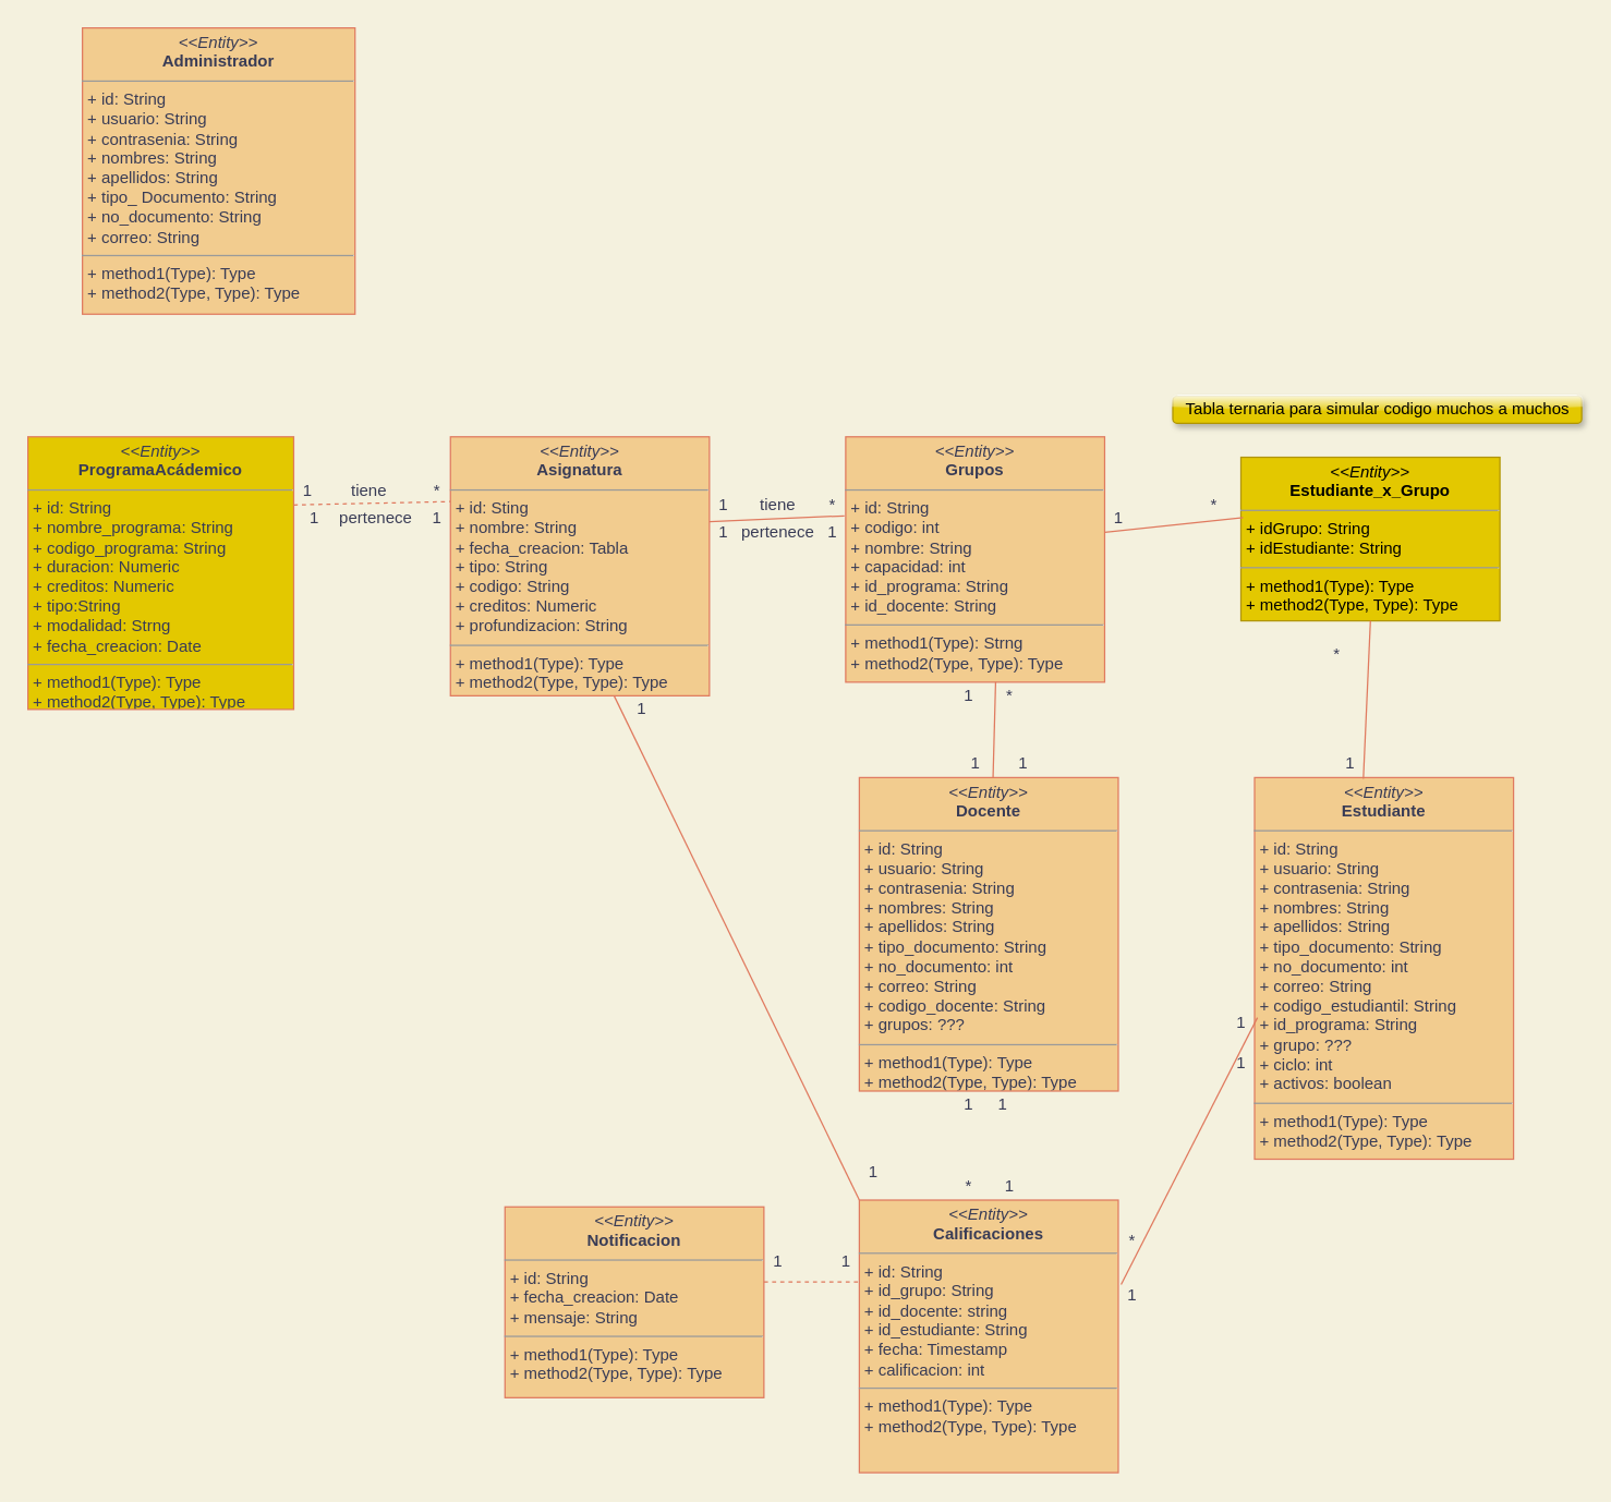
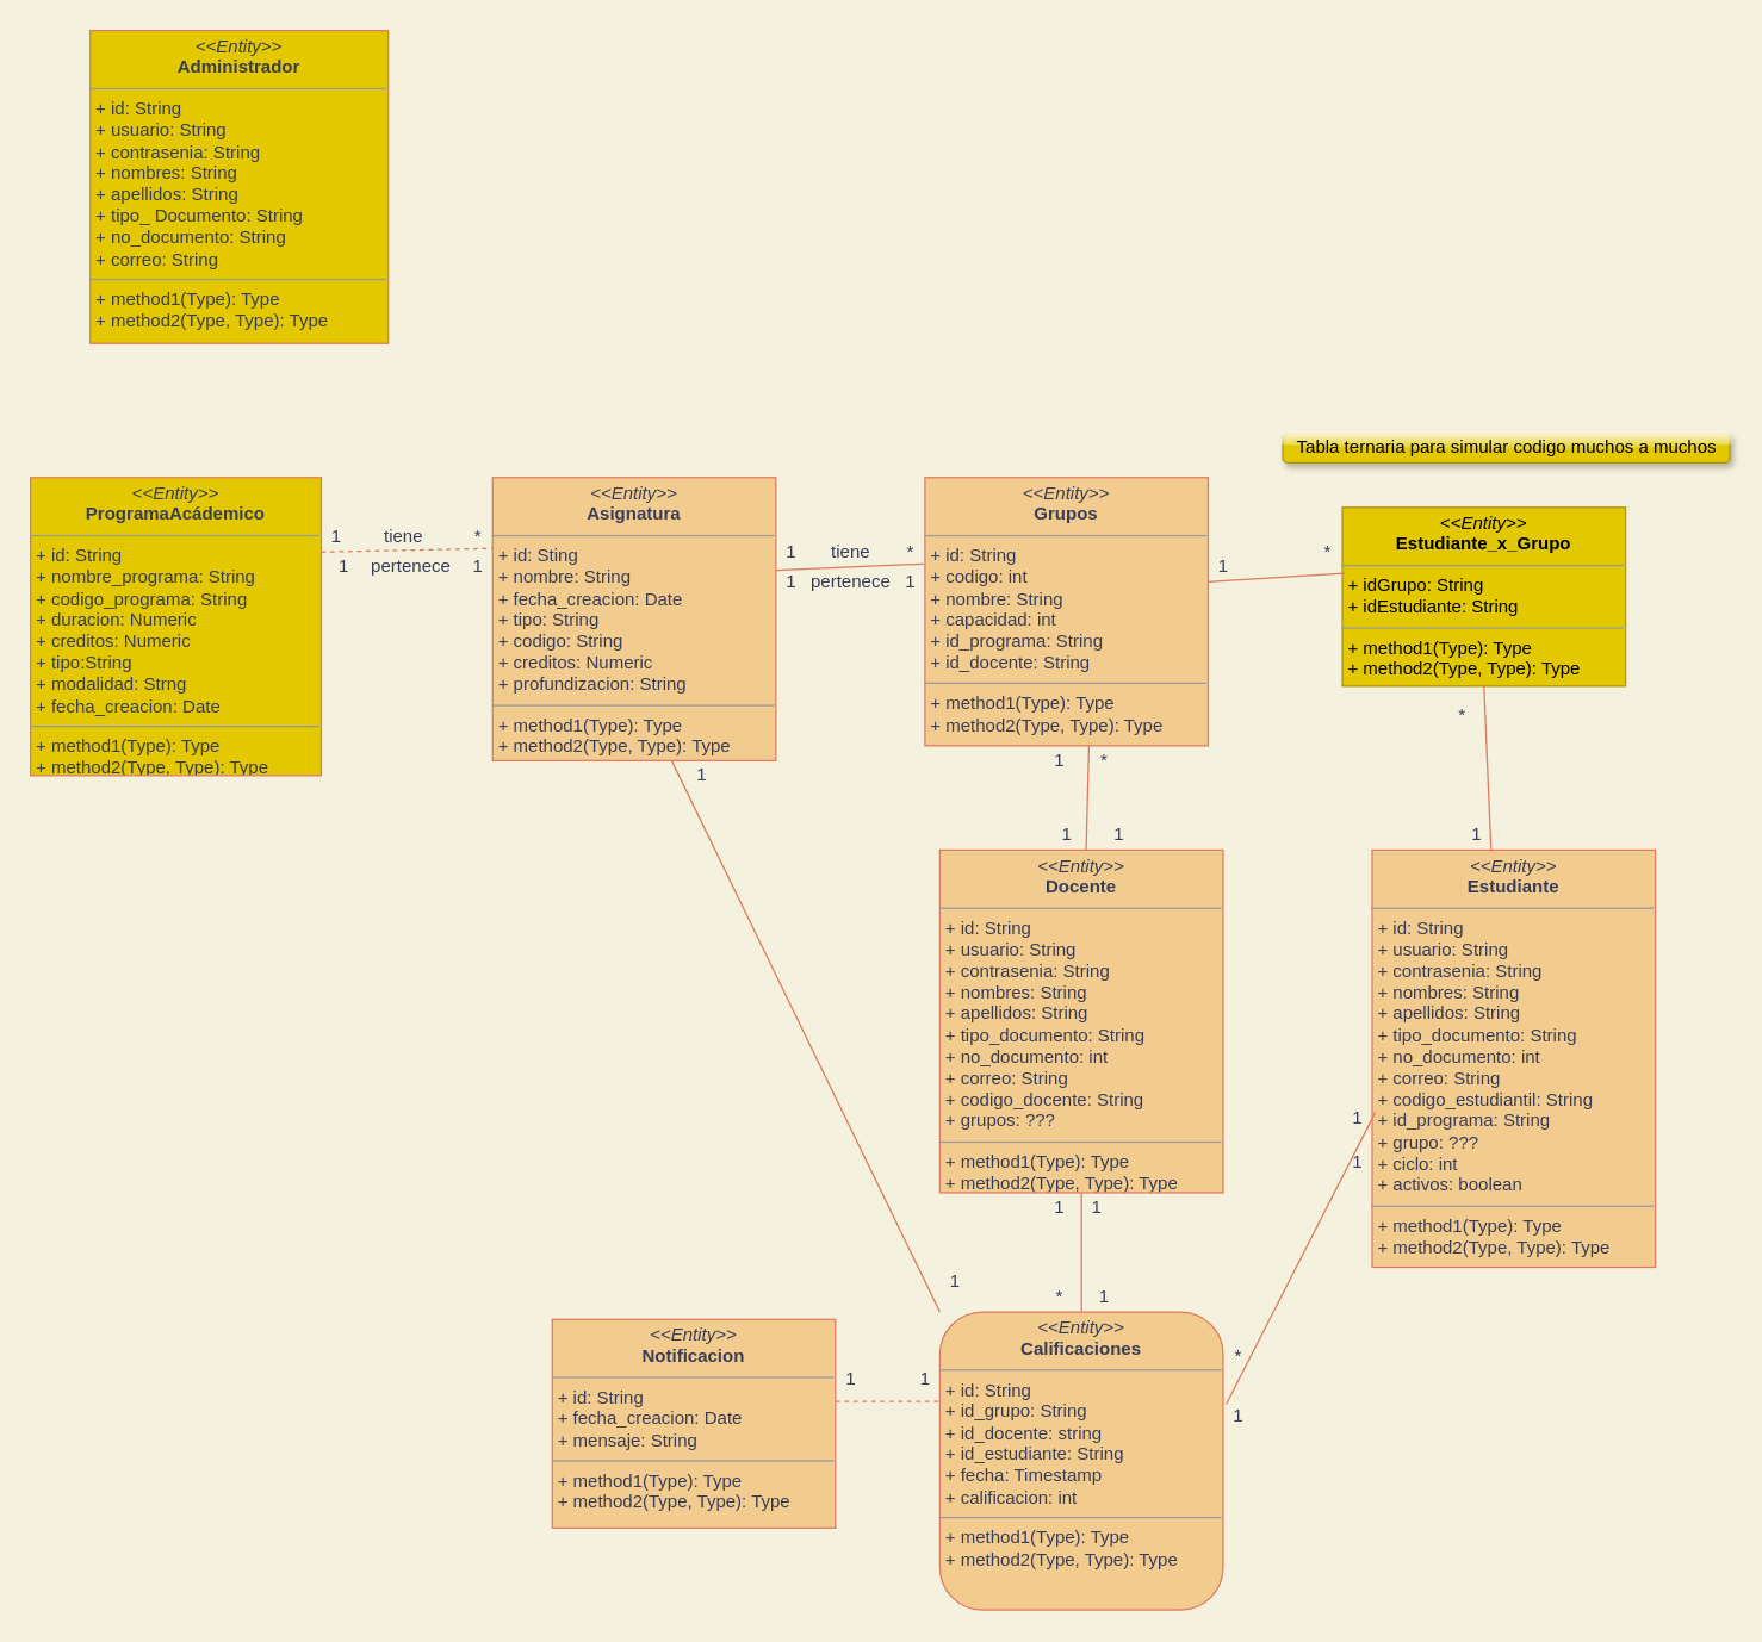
- <mxCell id="2" value="&lt;p style=&quot;margin: 0px ; margin-top: 4px ; text-align: center&quot;&gt;&lt;i&gt;&amp;lt;&amp;lt;Entity&amp;gt;&amp;gt;&lt;/i&gt;&lt;br&gt;&lt;b&gt;Administrador&lt;/b&gt;&lt;/p&gt;&lt;hr size=&quot;1&quot;&gt;&lt;p style=&quot;margin: 0px ; margin-left: 4px&quot;&gt;+ id: String&lt;br&gt;+ usuario: String&lt;/p&gt;&lt;p style=&quot;margin: 0px ; margin-left: 4px&quot;&gt;+ contrasenia: String&lt;/p&gt;&lt;p style=&quot;margin: 0px ; margin-left: 4px&quot;&gt;+ nombres: String&lt;/p&gt;&lt;p style=&quot;margin: 0px ; margin-left: 4px&quot;&gt;+ apellidos: String&lt;/p&gt;&lt;p style=&quot;margin: 0px ; margin-left: 4px&quot;&gt;+ tipo_ Documento: String&lt;/p&gt;&lt;p style=&quot;margin: 0px ; margin-left: 4px&quot;&gt;+ no_documento: String&lt;/p&gt;&lt;p style=&quot;margin: 0px ; margin-left: 4px&quot;&gt;+ correo: String&lt;/p&gt;&lt;hr size=&quot;1&quot;&gt;&lt;p style=&quot;margin: 0px ; margin-left: 4px&quot;&gt;+ method1(Type): Type&lt;br&gt;+ method2(Type, Type): Type&lt;/p&gt;" style="verticalAlign=top;align=left;overflow=fill;fontSize=12;fontFamily=Helvetica;html=1;fillColor=#F2CC8F;strokeColor=#E07A5F;fontColor=#393C56;" parent="1" vertex="1"><mxGeometry x="60" y="20" width="200" height="210" as="geometry" /></mxCell>
+ <mxCell id="2" value="&lt;p style=&quot;margin: 0px ; margin-top: 4px ; text-align: center&quot;&gt;&lt;i&gt;&amp;lt;&amp;lt;Entity&amp;gt;&amp;gt;&lt;/i&gt;&lt;br&gt;&lt;b&gt;Administrador&lt;/b&gt;&lt;/p&gt;&lt;hr size=&quot;1&quot;&gt;&lt;p style=&quot;margin: 0px ; margin-left: 4px&quot;&gt;+ id: String&lt;br&gt;+ usuario: String&lt;/p&gt;&lt;p style=&quot;margin: 0px ; margin-left: 4px&quot;&gt;+ contrasenia: String&lt;/p&gt;&lt;p style=&quot;margin: 0px ; margin-left: 4px&quot;&gt;+ nombres: String&lt;/p&gt;&lt;p style=&quot;margin: 0px ; margin-left: 4px&quot;&gt;+ apellidos: String&lt;/p&gt;&lt;p style=&quot;margin: 0px ; margin-left: 4px&quot;&gt;+ tipo_ Documento: String&lt;/p&gt;&lt;p style=&quot;margin: 0px ; margin-left: 4px&quot;&gt;+ no_documento: String&lt;/p&gt;&lt;p style=&quot;margin: 0px ; margin-left: 4px&quot;&gt;+ correo: String&lt;/p&gt;&lt;hr size=&quot;1&quot;&gt;&lt;p style=&quot;margin: 0px ; margin-left: 4px&quot;&gt;+ method1(Type): Type&lt;br&gt;+ method2(Type, Type): Type&lt;/p&gt;" style="verticalAlign=top;align=left;overflow=fill;fontSize=12;fontFamily=Helvetica;html=1;fillColor=#e3c800;strokeColor=#E07A5F;fontColor=#393C56;" parent="1" vertex="1"><mxGeometry x="60" y="20" width="200" height="210" as="geometry" /></mxCell>
- <mxCell id="6" value="&lt;p style=&quot;margin: 0px ; margin-top: 4px ; text-align: center&quot;&gt;&lt;i&gt;&amp;lt;&amp;lt;&lt;/i&gt;&lt;i&gt;Entity&lt;/i&gt;&lt;i&gt;&amp;gt;&amp;gt;&lt;/i&gt;&lt;br&gt;&lt;b&gt;Grupos&lt;/b&gt;&lt;/p&gt;&lt;hr size=&quot;1&quot;&gt;&lt;p style=&quot;margin: 0px ; margin-left: 4px&quot;&gt;&lt;span style=&quot;text-align: center&quot;&gt;+ id: String&lt;/span&gt;&lt;br style=&quot;text-align: center&quot;&gt;&lt;span style=&quot;text-align: center&quot;&gt;+ codigo: int&lt;/span&gt;&lt;br style=&quot;text-align: center&quot;&gt;&lt;span style=&quot;text-align: center&quot;&gt;+ nombre: String&lt;/span&gt;&lt;br style=&quot;text-align: center&quot;&gt;&lt;span style=&quot;text-align: center&quot;&gt;+ capacidad: int&lt;/span&gt;&lt;br style=&quot;text-align: center&quot;&gt;&lt;span style=&quot;text-align: center&quot;&gt;+ id_programa: String&lt;/span&gt;&lt;br style=&quot;text-align: center&quot;&gt;&lt;span style=&quot;text-align: center&quot;&gt;+ id_docente: String&lt;/span&gt;&lt;br&gt;&lt;/p&gt;&lt;hr size=&quot;1&quot;&gt;&lt;p style=&quot;margin: 0px ; margin-left: 4px&quot;&gt;+ method1(Type): Strng&lt;br&gt;+ method2(Type, Type): Type&lt;/p&gt;" style="verticalAlign=top;align=left;overflow=fill;fontSize=12;fontFamily=Helvetica;html=1;fillColor=#F2CC8F;strokeColor=#E07A5F;fontColor=#393C56;" parent="1" vertex="1"><mxGeometry x="620" y="320" width="190" height="180" as="geometry" /></mxCell>
+ <mxCell id="6" value="&lt;p style=&quot;margin: 0px ; margin-top: 4px ; text-align: center&quot;&gt;&lt;i&gt;&amp;lt;&amp;lt;&lt;/i&gt;&lt;i&gt;Entity&lt;/i&gt;&lt;i&gt;&amp;gt;&amp;gt;&lt;/i&gt;&lt;br&gt;&lt;b&gt;Grupos&lt;/b&gt;&lt;/p&gt;&lt;hr size=&quot;1&quot;&gt;&lt;p style=&quot;margin: 0px ; margin-left: 4px&quot;&gt;&lt;span style=&quot;text-align: center&quot;&gt;+ id: String&lt;/span&gt;&lt;br style=&quot;text-align: center&quot;&gt;&lt;span style=&quot;text-align: center&quot;&gt;+ codigo: int&lt;/span&gt;&lt;br style=&quot;text-align: center&quot;&gt;&lt;span style=&quot;text-align: center&quot;&gt;+ nombre: String&lt;/span&gt;&lt;br style=&quot;text-align: center&quot;&gt;&lt;span style=&quot;text-align: center&quot;&gt;+ capacidad: int&lt;/span&gt;&lt;br style=&quot;text-align: center&quot;&gt;&lt;span style=&quot;text-align: center&quot;&gt;+ id_programa: String&lt;/span&gt;&lt;br style=&quot;text-align: center&quot;&gt;&lt;span style=&quot;text-align: center&quot;&gt;+ id_docente: String&lt;/span&gt;&lt;br&gt;&lt;/p&gt;&lt;hr size=&quot;1&quot;&gt;&lt;p style=&quot;margin: 0px ; margin-left: 4px&quot;&gt;+ method1(Type): Type&lt;br&gt;+ method2(Type, Type): Type&lt;/p&gt;" style="verticalAlign=top;align=left;overflow=fill;fontSize=12;fontFamily=Helvetica;html=1;fillColor=#F2CC8F;strokeColor=#E07A5F;fontColor=#393C56;" parent="1" vertex="1"><mxGeometry x="620" y="320" width="190" height="180" as="geometry" /></mxCell>
- <mxCell id="29" value="&lt;p style=&quot;margin: 0px ; margin-top: 4px ; text-align: center&quot;&gt;&lt;i&gt;&amp;lt;&amp;lt;Entity&amp;gt;&amp;gt;&lt;/i&gt;&lt;br&gt;&lt;b&gt;Estudiante_x_Grupo&lt;/b&gt;&lt;/p&gt;&lt;hr size=&quot;1&quot;&gt;&lt;p style=&quot;margin: 0px ; margin-left: 4px&quot;&gt;&lt;span style=&quot;text-align: center&quot;&gt;+ idGrupo: String&lt;/span&gt;&lt;br style=&quot;text-align: center&quot;&gt;&lt;span style=&quot;text-align: center&quot;&gt;+ idEstudiante: String&lt;/span&gt;&lt;br&gt;&lt;/p&gt;&lt;hr size=&quot;1&quot;&gt;&lt;p style=&quot;margin: 0px ; margin-left: 4px&quot;&gt;+ method1(Type): Type&lt;br&gt;+ method2(Type, Type): Type&lt;/p&gt;" style="verticalAlign=top;align=left;overflow=fill;fontSize=12;fontFamily=Helvetica;html=1;fillColor=#e3c800;strokeColor=#B09500;fontColor=#000000;rounded=0;shadow=0;sketch=0;glass=0;" vertex="1" parent="1"><mxGeometry x="910" y="335" width="190" height="120" as="geometry" /></mxCell>
+ <mxCell id="29" value="&lt;p style=&quot;margin: 0px ; margin-top: 4px ; text-align: center&quot;&gt;&lt;i&gt;&amp;lt;&amp;lt;Entity&amp;gt;&amp;gt;&lt;/i&gt;&lt;br&gt;&lt;b&gt;Estudiante_x_Grupo&lt;/b&gt;&lt;/p&gt;&lt;hr size=&quot;1&quot;&gt;&lt;p style=&quot;margin: 0px ; margin-left: 4px&quot;&gt;&lt;span style=&quot;text-align: center&quot;&gt;+ idGrupo: String&lt;/span&gt;&lt;br style=&quot;text-align: center&quot;&gt;&lt;span style=&quot;text-align: center&quot;&gt;+ idEstudiante: String&lt;/span&gt;&lt;br&gt;&lt;/p&gt;&lt;hr size=&quot;1&quot;&gt;&lt;p style=&quot;margin: 0px ; margin-left: 4px&quot;&gt;+ method1(Type): Type&lt;br&gt;+ method2(Type, Type): Type&lt;/p&gt;" style="verticalAlign=top;align=left;overflow=fill;fontSize=12;fontFamily=Helvetica;html=1;fillColor=#e3c800;strokeColor=#B09500;fontColor=#000000;rounded=0;shadow=0;sketch=0;glass=0;" vertex="1" parent="1"><mxGeometry x="900" y="340" width="190" height="120" as="geometry" /></mxCell>
- <mxCell id="9" value="&lt;p style=&quot;margin: 0px ; margin-top: 4px ; text-align: center&quot;&gt;&lt;i&gt;&amp;lt;&amp;lt;Entity&amp;gt;&amp;gt;&lt;/i&gt;&lt;br&gt;&lt;b&gt;Asignatura&lt;/b&gt;&lt;/p&gt;&lt;hr size=&quot;1&quot;&gt;&lt;p style=&quot;margin: 0px ; margin-left: 4px&quot;&gt;+ id: Sting&lt;br&gt;+ nombre: String&lt;/p&gt;&lt;p style=&quot;margin: 0px ; margin-left: 4px&quot;&gt;+ fecha_creacion: Tabla&lt;/p&gt;&lt;p style=&quot;margin: 0px ; margin-left: 4px&quot;&gt;+ tipo: String&lt;/p&gt;&lt;p style=&quot;margin: 0px ; margin-left: 4px&quot;&gt;+ codigo: String&lt;/p&gt;&lt;p style=&quot;margin: 0px ; margin-left: 4px&quot;&gt;+ creditos: Numeric&lt;/p&gt;&lt;p style=&quot;margin: 0px ; margin-left: 4px&quot;&gt;+ profundizacion: String&lt;br&gt;&lt;/p&gt;&lt;hr size=&quot;1&quot;&gt;&lt;p style=&quot;margin: 0px ; margin-left: 4px&quot;&gt;+ method1(Type): Type&lt;br&gt;+ method2(Type, Type): Type&lt;/p&gt;" style="verticalAlign=top;align=left;overflow=fill;fontSize=12;fontFamily=Helvetica;html=1;fillColor=#F2CC8F;strokeColor=#E07A5F;fontColor=#393C56;" parent="1" vertex="1"><mxGeometry x="330" y="320" width="190" height="190" as="geometry" /></mxCell>
+ <mxCell id="9" value="&lt;p style=&quot;margin: 0px ; margin-top: 4px ; text-align: center&quot;&gt;&lt;i&gt;&amp;lt;&amp;lt;Entity&amp;gt;&amp;gt;&lt;/i&gt;&lt;br&gt;&lt;b&gt;Asignatura&lt;/b&gt;&lt;/p&gt;&lt;hr size=&quot;1&quot;&gt;&lt;p style=&quot;margin: 0px ; margin-left: 4px&quot;&gt;+ id: Sting&lt;br&gt;+ nombre: String&lt;/p&gt;&lt;p style=&quot;margin: 0px ; margin-left: 4px&quot;&gt;+ fecha_creacion: Date&lt;/p&gt;&lt;p style=&quot;margin: 0px ; margin-left: 4px&quot;&gt;+ tipo: String&lt;/p&gt;&lt;p style=&quot;margin: 0px ; margin-left: 4px&quot;&gt;+ codigo: String&lt;/p&gt;&lt;p style=&quot;margin: 0px ; margin-left: 4px&quot;&gt;+ creditos: Numeric&lt;/p&gt;&lt;p style=&quot;margin: 0px ; margin-left: 4px&quot;&gt;+ profundizacion: String&lt;br&gt;&lt;/p&gt;&lt;hr size=&quot;1&quot;&gt;&lt;p style=&quot;margin: 0px ; margin-left: 4px&quot;&gt;+ method1(Type): Type&lt;br&gt;+ method2(Type, Type): Type&lt;/p&gt;" style="verticalAlign=top;align=left;overflow=fill;fontSize=12;fontFamily=Helvetica;html=1;fillColor=#F2CC8F;strokeColor=#E07A5F;fontColor=#393C56;" parent="1" vertex="1"><mxGeometry x="330" y="320" width="190" height="190" as="geometry" /></mxCell>
+ <mxCell id="40" value="" style="endArrow=none;html=1;entryX=0.5;entryY=1;entryDx=0;entryDy=0;exitX=0.5;exitY=0;exitDx=0;exitDy=0;labelBackgroundColor=#F4F1DE;strokeColor=#E07A5F;fontColor=#393C56;" edge="1" parent="1" source="7" target="3"><mxGeometry width="50" height="50" relative="1" as="geometry"><mxPoint x="530" y="800" as="sourcePoint" /><mxPoint x="600" y="750" as="targetPoint" /></mxGeometry></mxCell>
- <mxCell id="7" value="&lt;p style=&quot;margin: 0px ; margin-top: 4px ; text-align: center&quot;&gt;&lt;i&gt;&amp;lt;&amp;lt;&lt;/i&gt;&lt;i&gt;Entity&lt;/i&gt;&lt;i&gt;&amp;gt;&amp;gt;&lt;/i&gt;&lt;br&gt;&lt;b&gt;Calificaciones&lt;/b&gt;&lt;/p&gt;&lt;hr size=&quot;1&quot;&gt;&lt;p style=&quot;margin: 0px ; margin-left: 4px&quot;&gt;&lt;span style=&quot;text-align: center&quot;&gt;+ id: String&lt;/span&gt;&lt;br style=&quot;text-align: center&quot;&gt;&lt;span style=&quot;text-align: center&quot;&gt;+ id_grupo: String&lt;/span&gt;&lt;br style=&quot;text-align: center&quot;&gt;&lt;span style=&quot;text-align: center&quot;&gt;+ id_docente: string&lt;/span&gt;&lt;br style=&quot;text-align: center&quot;&gt;&lt;span style=&quot;text-align: center&quot;&gt;+ id_estudiante: String&lt;/span&gt;&lt;br style=&quot;text-align: center&quot;&gt;&lt;span style=&quot;text-align: center&quot;&gt;+ fecha: Timestamp&lt;/span&gt;&lt;br style=&quot;text-align: center&quot;&gt;&lt;span style=&quot;text-align: center&quot;&gt;+ calificacion: int&lt;/span&gt;&lt;br&gt;&lt;/p&gt;&lt;hr size=&quot;1&quot;&gt;&lt;p style=&quot;margin: 0px ; margin-left: 4px&quot;&gt;+ method1(Type): Type&lt;br&gt;+ method2(Type, Type): Type&lt;/p&gt;" style="verticalAlign=top;align=left;overflow=fill;fontSize=12;fontFamily=Helvetica;html=1;fillColor=#F2CC8F;strokeColor=#E07A5F;fontColor=#393C56;" parent="1" vertex="1"><mxGeometry x="630" y="880" width="190" height="200" as="geometry" /></mxCell>
+ <mxCell id="7" value="&lt;p style=&quot;margin: 0px ; margin-top: 4px ; text-align: center&quot;&gt;&lt;i&gt;&amp;lt;&amp;lt;&lt;/i&gt;&lt;i&gt;Entity&lt;/i&gt;&lt;i&gt;&amp;gt;&amp;gt;&lt;/i&gt;&lt;br&gt;&lt;b&gt;Calificaciones&lt;/b&gt;&lt;/p&gt;&lt;hr size=&quot;1&quot;&gt;&lt;p style=&quot;margin: 0px ; margin-left: 4px&quot;&gt;&lt;span style=&quot;text-align: center&quot;&gt;+ id: String&lt;/span&gt;&lt;br style=&quot;text-align: center&quot;&gt;&lt;span style=&quot;text-align: center&quot;&gt;+ id_grupo: String&lt;/span&gt;&lt;br style=&quot;text-align: center&quot;&gt;&lt;span style=&quot;text-align: center&quot;&gt;+ id_docente: string&lt;/span&gt;&lt;br style=&quot;text-align: center&quot;&gt;&lt;span style=&quot;text-align: center&quot;&gt;+ id_estudiante: String&lt;/span&gt;&lt;br style=&quot;text-align: center&quot;&gt;&lt;span style=&quot;text-align: center&quot;&gt;+ fecha: Timestamp&lt;/span&gt;&lt;br style=&quot;text-align: center&quot;&gt;&lt;span style=&quot;text-align: center&quot;&gt;+ calificacion: int&lt;/span&gt;&lt;br&gt;&lt;/p&gt;&lt;hr size=&quot;1&quot;&gt;&lt;p style=&quot;margin: 0px ; margin-left: 4px&quot;&gt;+ method1(Type): Type&lt;br&gt;+ method2(Type, Type): Type&lt;/p&gt;" style="verticalAlign=top;align=left;overflow=fill;fontSize=12;fontFamily=Helvetica;html=1;fillColor=#F2CC8F;strokeColor=#E07A5F;fontColor=#393C56;rounded=1;" parent="1" vertex="1"><mxGeometry x="630" y="880" width="190" height="200" as="geometry" /></mxCell>
